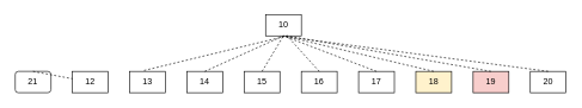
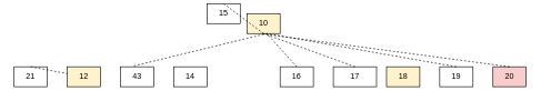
- <mxCell id="2" value="10" style="rounded=0;whiteSpace=wrap;html=1;" vertex="1" parent="1"><mxGeometry x="370" y="20" width="50" height="30" as="geometry" /></mxCell>
+ <mxCell id="2" value="10" style="rounded=0;whiteSpace=wrap;html=1;fillColor=#fff2cc;" vertex="1" parent="1"><mxGeometry x="370" y="20" width="50" height="30" as="geometry" /></mxCell>
- <mxCell id="20" value="" style="endArrow=none;dashed=1;html=1;rounded=0;exitX=0.5;exitY=0;exitDx=0;exitDy=0;entryX=0.5;entryY=1;entryDx=0;entryDy=0;" edge="1" parent="1" source="6" target="2"><mxGeometry width="50" height="50" relative="1" as="geometry"><mxPoint x="350" y="100" as="sourcePoint" /><mxPoint x="400" y="50" as="targetPoint" /></mxGeometry></mxCell>
- <mxCell id="16" value="" style="endArrow=none;dashed=1;html=1;rounded=0;entryX=0.5;entryY=1;entryDx=0;entryDy=0;exitX=0.5;exitY=0;exitDx=0;exitDy=0;" edge="1" parent="1" source="10" target="2"><mxGeometry width="50" height="50" relative="1" as="geometry"><mxPoint x="570" y="300" as="sourcePoint" /><mxPoint x="620" y="250" as="targetPoint" /></mxGeometry></mxCell>
- <mxCell id="3" value="21" style="whiteSpace=wrap;html=1;rounded=1;" vertex="1" parent="1"><mxGeometry x="20" y="100" width="50" height="30" as="geometry" /></mxCell>
+ <mxCell id="3" value="21" style="rounded=0;whiteSpace=wrap;html=1;" vertex="1" parent="1"><mxGeometry x="20" y="100" width="50" height="30" as="geometry" /></mxCell>
- <mxCell id="4" value="12" style="rounded=0;whiteSpace=wrap;html=1;" vertex="1" parent="1"><mxGeometry x="100" y="100" width="50" height="30" as="geometry" /></mxCell>
+ <mxCell id="4" value="12" style="rounded=0;whiteSpace=wrap;html=1;fillColor=#fff2cc;" vertex="1" parent="1"><mxGeometry x="100" y="100" width="50" height="30" as="geometry" /></mxCell>
- <mxCell id="5" value="13" style="rounded=0;whiteSpace=wrap;html=1;" vertex="1" parent="1"><mxGeometry x="180" y="100" width="50" height="30" as="geometry" /></mxCell>
+ <mxCell id="5" value="43" style="rounded=0;whiteSpace=wrap;html=1;" vertex="1" parent="1"><mxGeometry x="180" y="100" width="50" height="30" as="geometry" /></mxCell>
- <mxCell id="7" value="15" style="rounded=0;whiteSpace=wrap;html=1;" vertex="1" parent="1"><mxGeometry x="340" y="100" width="50" height="30" as="geometry" /></mxCell>
+ <mxCell id="7" value="15" style="rounded=0;whiteSpace=wrap;html=1;" vertex="1" parent="1"><mxGeometry x="310" y="5" width="50" height="30" as="geometry" /></mxCell>
- <mxCell id="9" value="17" style="rounded=0;whiteSpace=wrap;html=1;" vertex="1" parent="1"><mxGeometry x="500" y="100" width="50" height="30" as="geometry" /></mxCell>
+ <mxCell id="9" value="17" style="rounded=0;whiteSpace=wrap;html=1;" vertex="1" parent="1"><mxGeometry x="500" y="100" width="65" height="30" as="geometry" /></mxCell>
- <mxCell id="11" value="19" style="rounded=0;whiteSpace=wrap;html=1;fillColor=#f8cecc;" vertex="1" parent="1"><mxGeometry x="660" y="100" width="50" height="30" as="geometry" /></mxCell>
+ <mxCell id="11" value="19" style="rounded=0;whiteSpace=wrap;html=1;" vertex="1" parent="1"><mxGeometry x="660" y="100" width="50" height="30" as="geometry" /></mxCell>
- <mxCell id="12" value="20" style="rounded=0;whiteSpace=wrap;html=1;" vertex="1" parent="1"><mxGeometry x="740" y="100" width="50" height="30" as="geometry" /></mxCell>
+ <mxCell id="12" value="20" style="rounded=0;whiteSpace=wrap;html=1;fillColor=#f8cecc;" vertex="1" parent="1"><mxGeometry x="740" y="100" width="50" height="30" as="geometry" /></mxCell>
